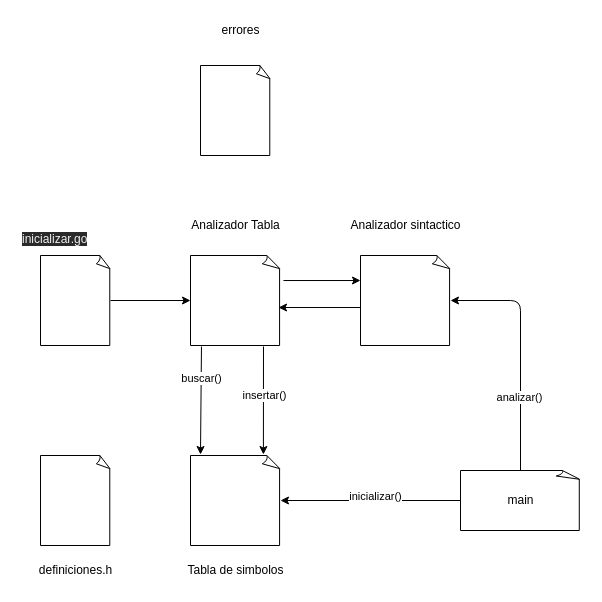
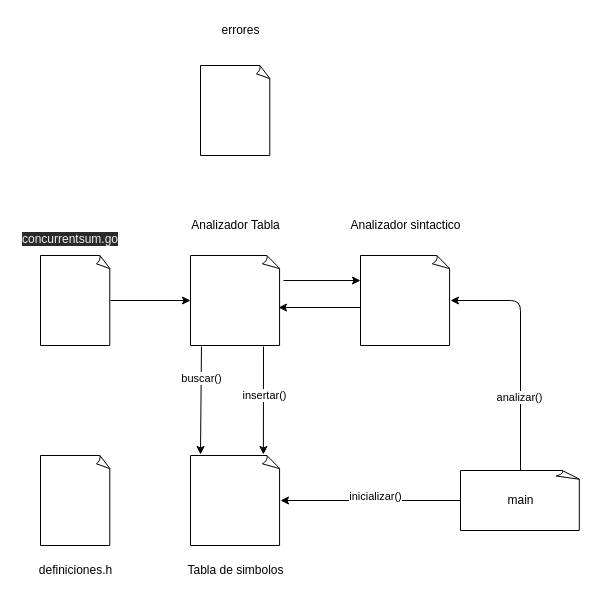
- <mxCell id="4" value="&lt;meta charset=&quot;utf-8&quot;&gt;&lt;span style=&quot;color: rgb(240, 240, 240); font-family: helvetica; font-size: 12px; font-style: normal; font-weight: 400; letter-spacing: normal; text-align: center; text-indent: 0px; text-transform: none; word-spacing: 0px; background-color: rgb(42, 42, 42); display: inline; float: none;&quot;&gt;inicializar.go&lt;/span&gt;" style="text;whiteSpace=wrap;html=1;" parent="1" vertex="1"><mxGeometry x="20" y="225" width="110" height="30" as="geometry" /></mxCell>
+ <mxCell id="4" value="&lt;meta charset=&quot;utf-8&quot;&gt;&lt;span style=&quot;color: rgb(240, 240, 240); font-family: helvetica; font-size: 12px; font-style: normal; font-weight: 400; letter-spacing: normal; text-align: center; text-indent: 0px; text-transform: none; word-spacing: 0px; background-color: rgb(42, 42, 42); display: inline; float: none;&quot;&gt;concurrentsum.go&lt;/span&gt;" style="text;whiteSpace=wrap;html=1;" parent="1" vertex="1"><mxGeometry x="20" y="225" width="110" height="30" as="geometry" /></mxCell>
